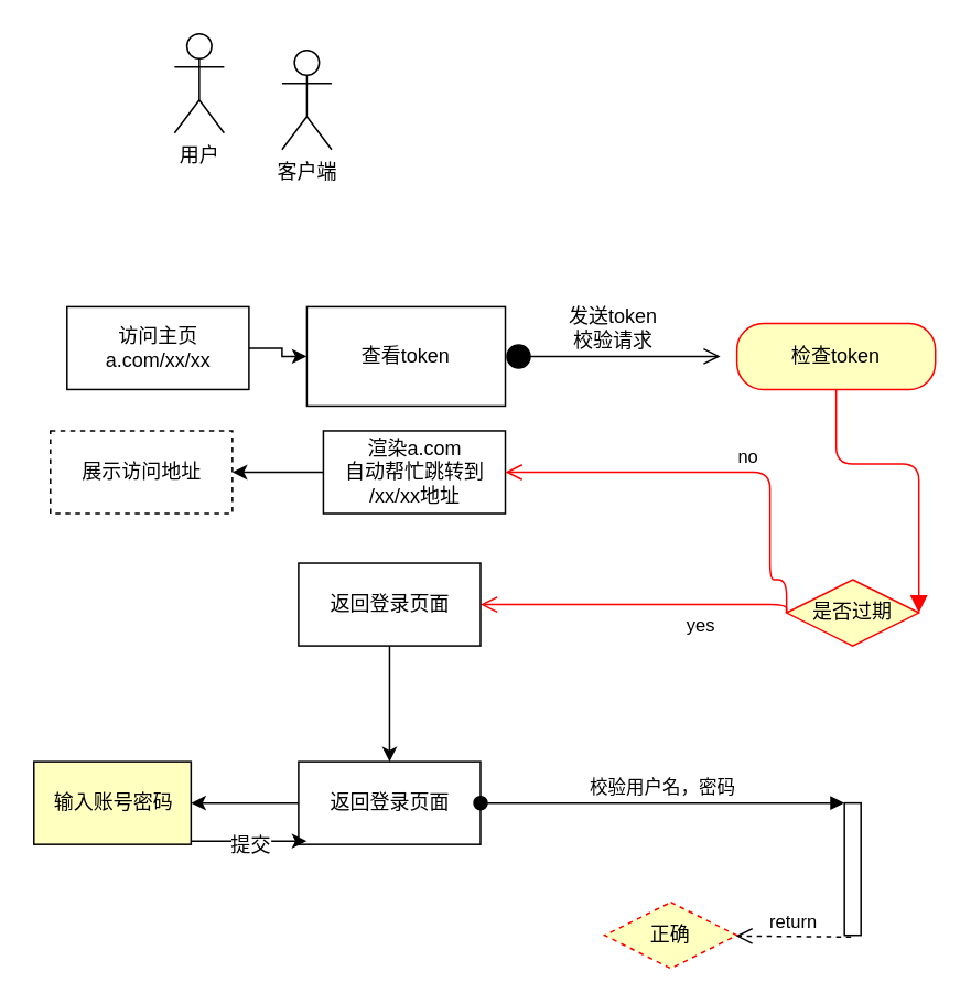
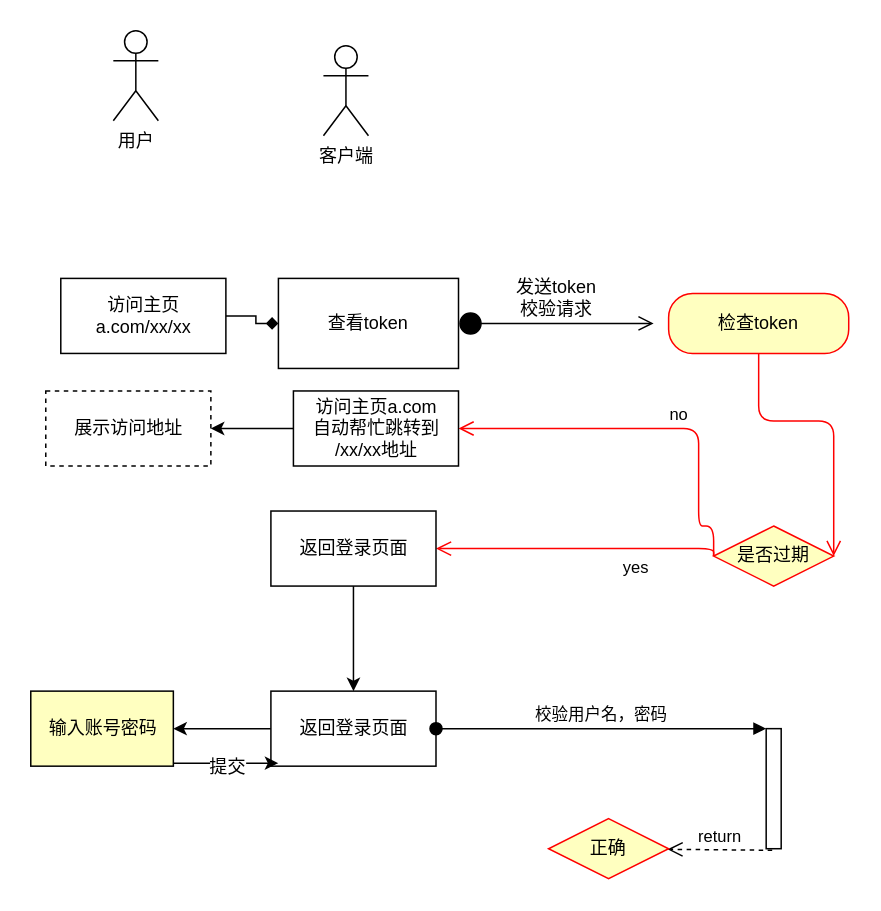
- <mxCell id="2" value="用户" style="shape=umlActor;verticalLabelPosition=bottom;labelBackgroundColor=#ffffff;verticalAlign=top;html=1;" parent="1" vertex="1"><mxGeometry x="105" y="20" width="30" height="60" as="geometry" /></mxCell>
+ <mxCell id="2" value="用户" style="shape=umlActor;verticalLabelPosition=bottom;labelBackgroundColor=#ffffff;verticalAlign=top;html=1;" parent="1" vertex="1"><mxGeometry x="75" y="20" width="30" height="60" as="geometry" /></mxCell>
- <mxCell id="4" value="客户端&lt;br&gt;" style="shape=umlActor;verticalLabelPosition=bottom;labelBackgroundColor=#ffffff;verticalAlign=top;html=1;" parent="1" vertex="1"><mxGeometry x="170" y="30" width="30" height="60" as="geometry" /></mxCell>
+ <mxCell id="4" value="客户端&lt;br&gt;" style="shape=umlActor;verticalLabelPosition=bottom;labelBackgroundColor=#ffffff;verticalAlign=top;html=1;" parent="1" vertex="1"><mxGeometry x="215" y="30" width="30" height="60" as="geometry" /></mxCell>
- <mxCell id="17" value="" style="edgeStyle=orthogonalEdgeStyle;rounded=0;orthogonalLoop=1;jettySize=auto;html=1;" parent="1" source="18" target="3" edge="1"><mxGeometry relative="1" as="geometry" /></mxCell>
+ <mxCell id="17" value="" style="edgeStyle=orthogonalEdgeStyle;rounded=0;orthogonalLoop=1;jettySize=auto;html=1;endArrow=diamond;" parent="1" source="18" target="3" edge="1"><mxGeometry relative="1" as="geometry" /></mxCell>
- <mxCell id="15" value="渲染a.com&lt;br&gt;自动帮忙跳转到&lt;br&gt;/xx/xx地址" style="html=1;" parent="1" vertex="1"><mxGeometry x="195" y="260" width="110" height="50" as="geometry" /></mxCell>
+ <mxCell id="15" value="访问主页a.com&lt;br&gt;自动帮忙跳转到&lt;br&gt;/xx/xx地址" style="html=1;" parent="1" vertex="1"><mxGeometry x="195" y="260" width="110" height="50" as="geometry" /></mxCell>
- <mxCell id="20" value="" style="edgeStyle=orthogonalEdgeStyle;html=1;verticalAlign=bottom;endArrow=block;endSize=8;strokeColor=#ff0000;entryX=1;entryY=0.5;entryDx=0;entryDy=0;" parent="1" source="19" target="6" edge="1"><mxGeometry relative="1" as="geometry"><mxPoint x="555" y="360" as="targetPoint" /><Array as="points"><mxPoint x="505" y="280" /><mxPoint x="555" y="280" /></Array></mxGeometry></mxCell>
+ <mxCell id="20" value="" style="edgeStyle=orthogonalEdgeStyle;html=1;verticalAlign=bottom;endArrow=open;endSize=8;strokeColor=#ff0000;entryX=1;entryY=0.5;entryDx=0;entryDy=0;" parent="1" source="19" target="6" edge="1"><mxGeometry relative="1" as="geometry"><mxPoint x="555" y="360" as="targetPoint" /><Array as="points"><mxPoint x="505" y="280" /><mxPoint x="555" y="280" /></Array></mxGeometry></mxCell>
- <mxCell id="26" value="正确" style="rhombus;whiteSpace=wrap;html=1;fillColor=#ffffc0;strokeColor=#ff0000;dashed=1;" parent="1" vertex="1"><mxGeometry x="365" y="545" width="80" height="40" as="geometry" /></mxCell>
+ <mxCell id="26" value="正确" style="rhombus;whiteSpace=wrap;html=1;fillColor=#ffffc0;strokeColor=#ff0000;" parent="1" vertex="1"><mxGeometry x="365" y="545" width="80" height="40" as="geometry" /></mxCell>
